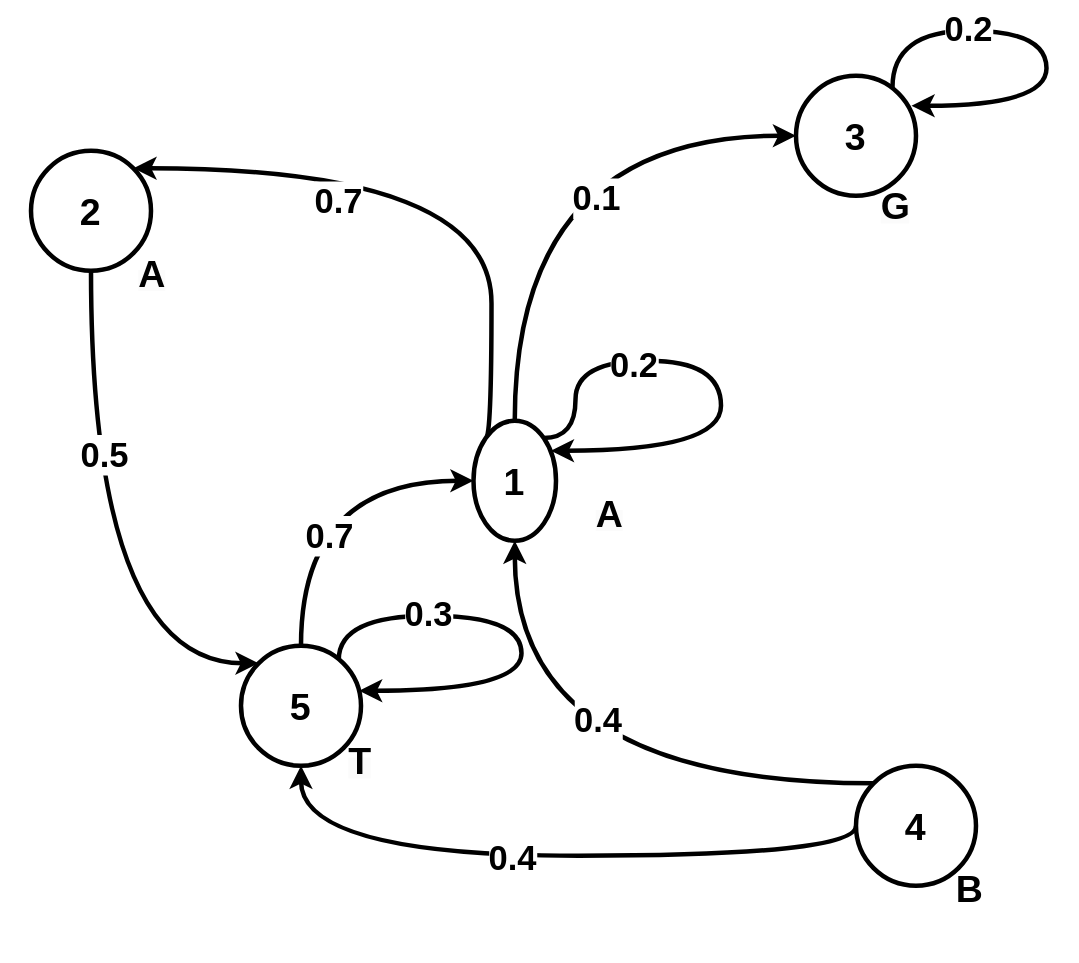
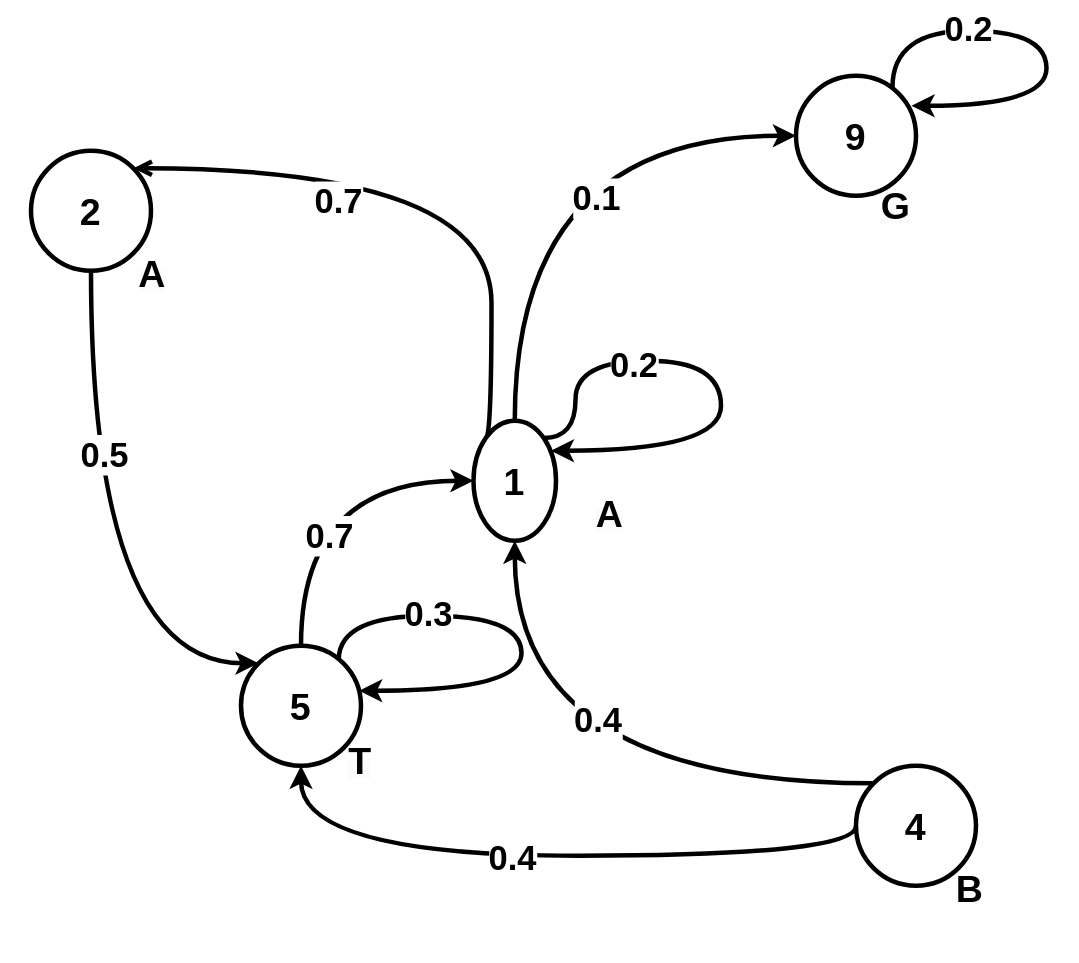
- <mxCell id="20" value="&lt;b style=&quot;border-color: var(--border-color);&quot;&gt;&lt;font style=&quot;border-color: var(--border-color); font-size: 25px;&quot;&gt;3&lt;/font&gt;&lt;/b&gt;" style="ellipse;whiteSpace=wrap;html=1;aspect=fixed;strokeWidth=3;" vertex="1" parent="1"><mxGeometry x="530" y="50" width="80" height="80" as="geometry" /></mxCell>
+ <mxCell id="20" value="&lt;b style=&quot;border-color: var(--border-color);&quot;&gt;&lt;font style=&quot;border-color: var(--border-color); font-size: 25px;&quot;&gt;9&lt;/font&gt;&lt;/b&gt;" style="ellipse;whiteSpace=wrap;html=1;aspect=fixed;strokeWidth=3;" vertex="1" parent="1"><mxGeometry x="530" y="50" width="80" height="80" as="geometry" /></mxCell>
- <mxCell id="10" style="edgeStyle=orthogonalEdgeStyle;rounded=0;orthogonalLoop=1;jettySize=auto;html=1;exitX=0;exitY=0;exitDx=0;exitDy=0;entryX=1;entryY=0;entryDx=0;entryDy=0;curved=1;strokeWidth=3;" edge="1" parent="1" source="16" target="4"><mxGeometry relative="1" as="geometry"><Array as="points"><mxPoint x="327" y="112" /></Array></mxGeometry></mxCell>
+ <mxCell id="10" style="edgeStyle=orthogonalEdgeStyle;rounded=0;orthogonalLoop=1;jettySize=auto;html=1;exitX=0;exitY=0;exitDx=0;exitDy=0;entryX=1;entryY=0;entryDx=0;entryDy=0;curved=1;strokeWidth=3;endArrow=open;" edge="1" parent="1" source="16" target="4"><mxGeometry relative="1" as="geometry"><Array as="points"><mxPoint x="327" y="112" /></Array></mxGeometry></mxCell>
